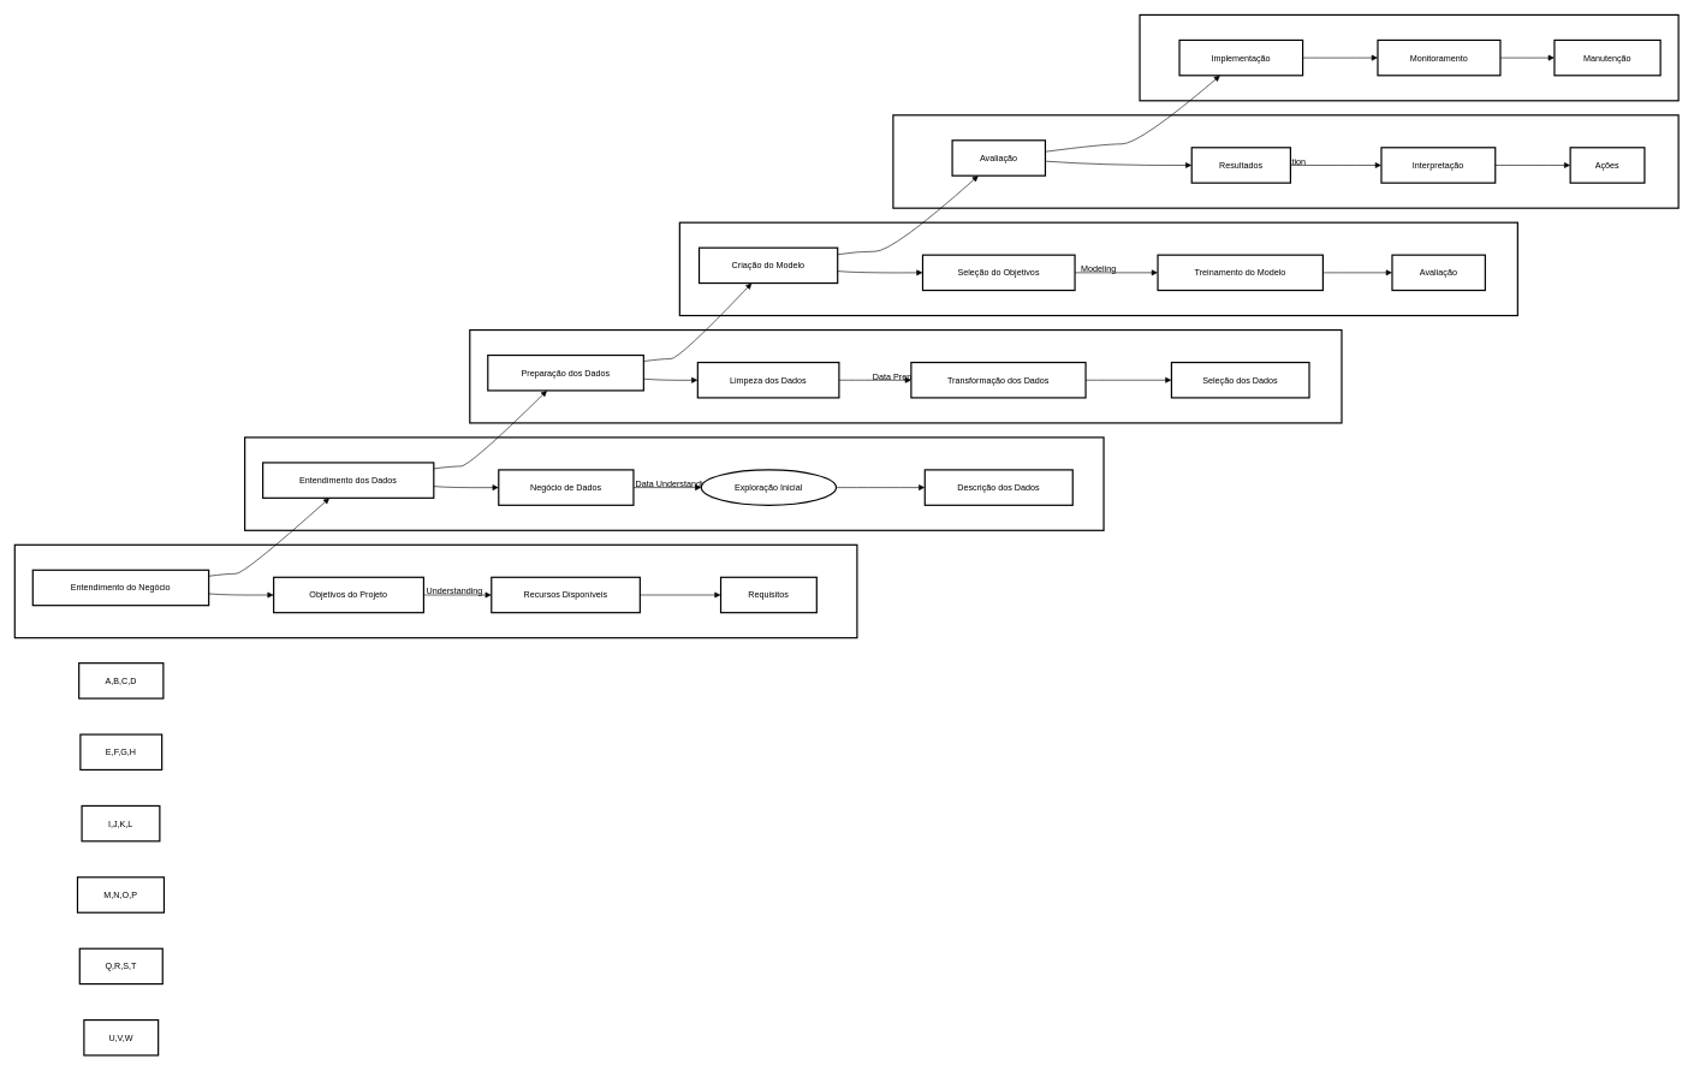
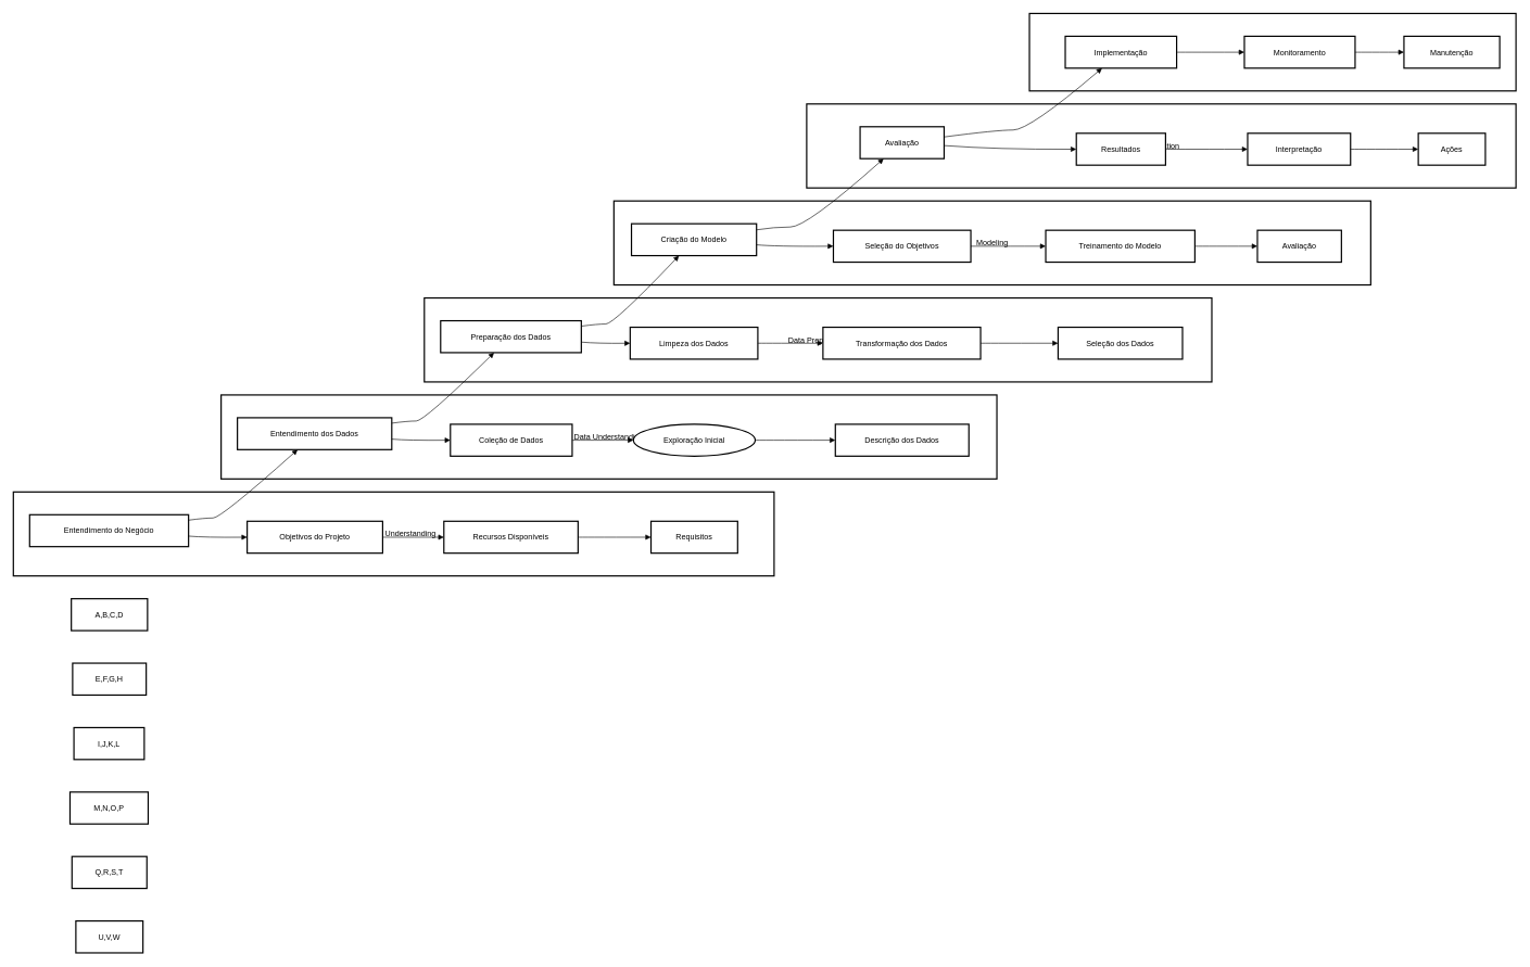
- <mxCell id="13" value="Negócio de Dados" style="whiteSpace=wrap;strokeWidth=2;" vertex="1" parent="1"><mxGeometry x="691" y="651" width="187" height="49" as="geometry" /></mxCell>
+ <mxCell id="13" value="Coleção de Dados" style="whiteSpace=wrap;strokeWidth=2;" vertex="1" parent="1"><mxGeometry x="691" y="651" width="187" height="49" as="geometry" /></mxCell>
